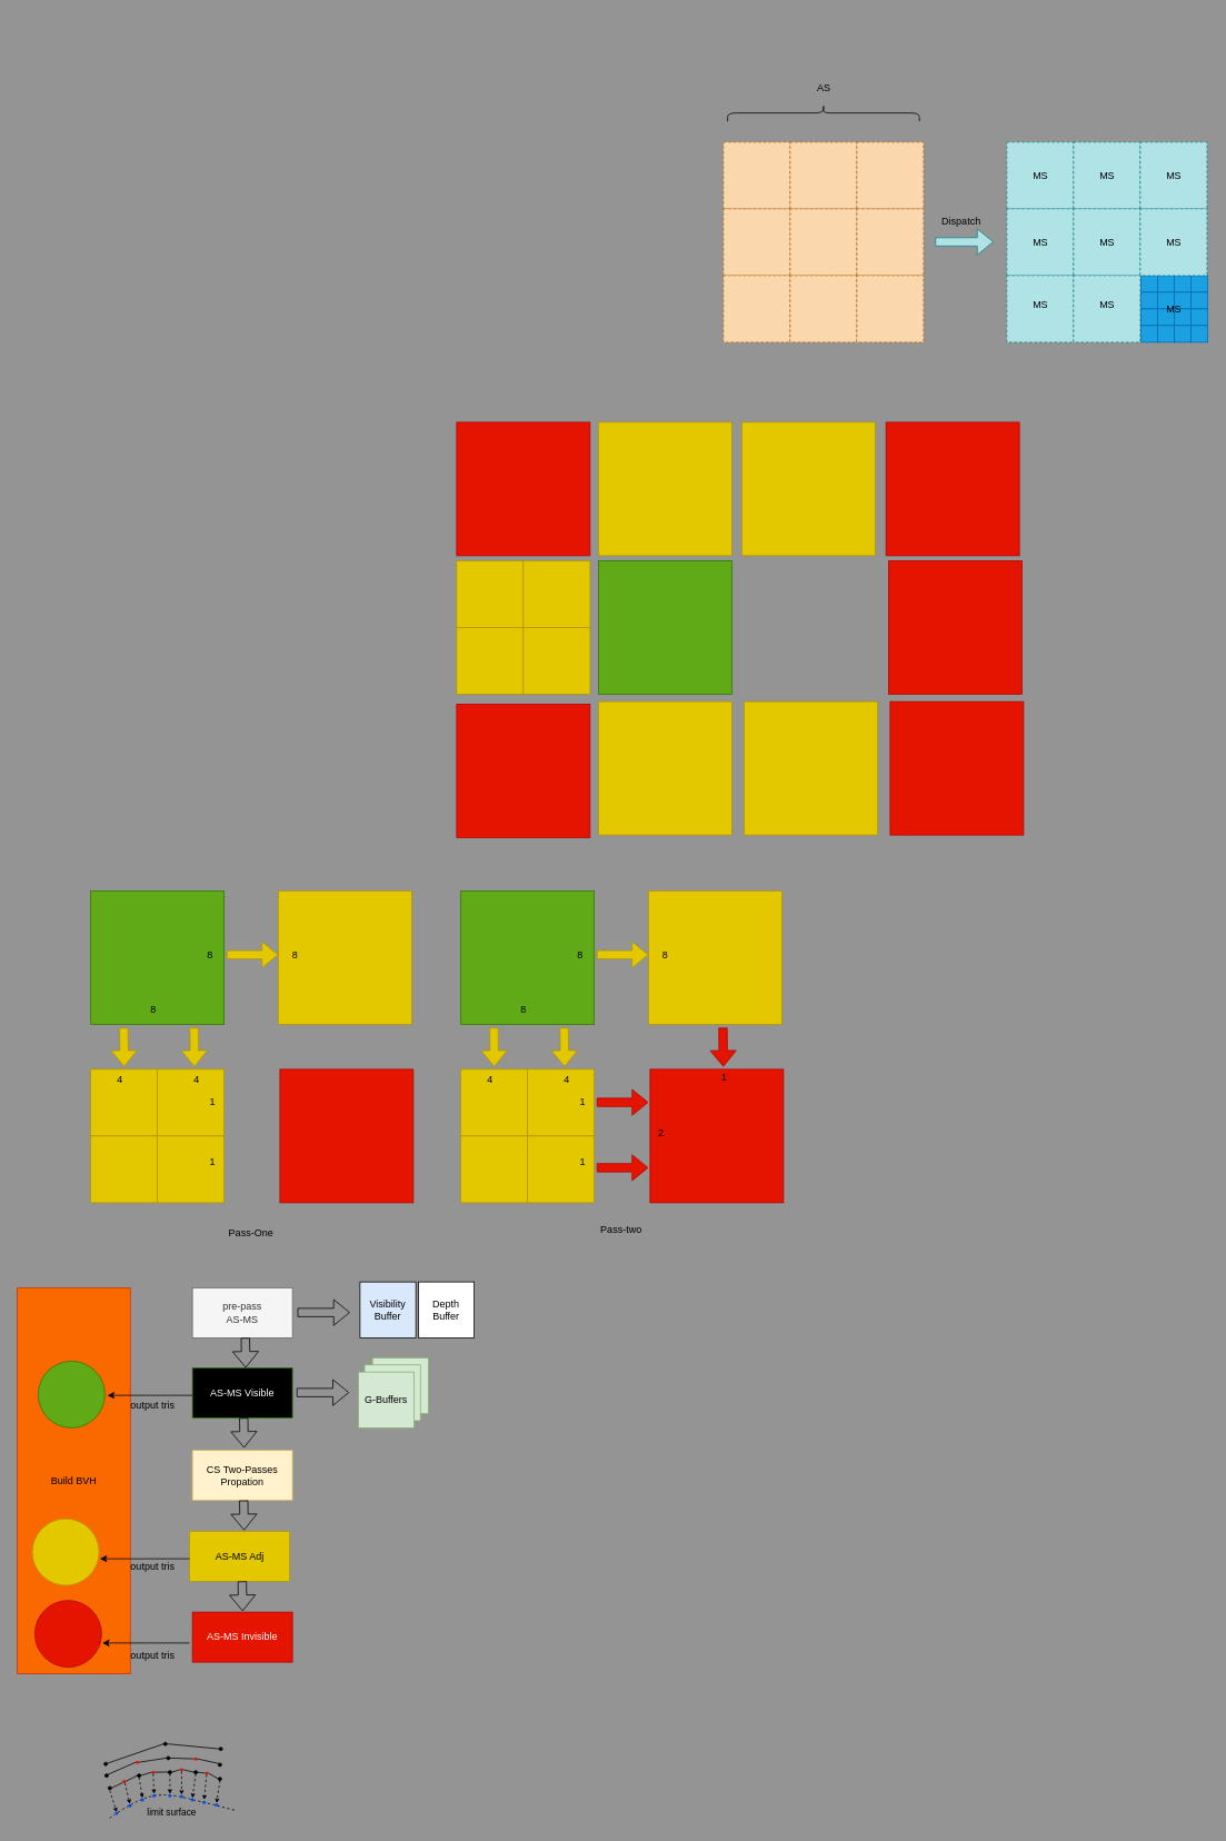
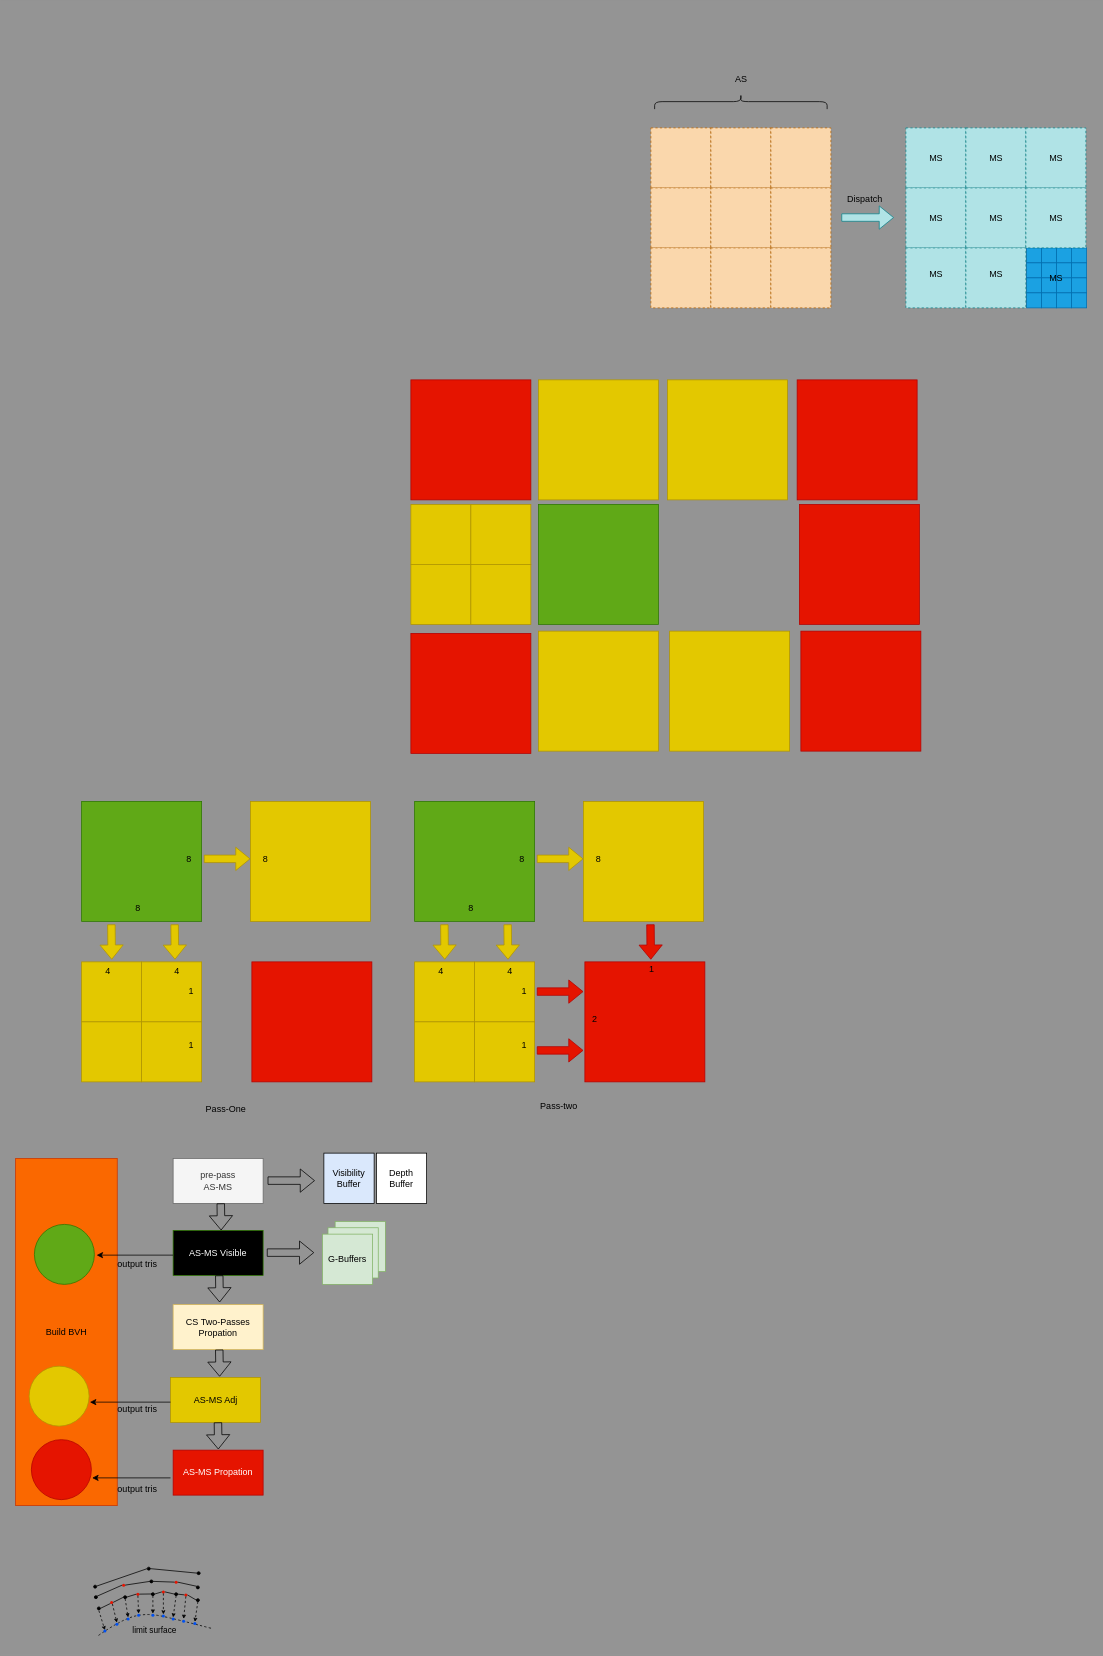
- <mxCell id="106" value="AS-MS Invisible" style="rounded=0;whiteSpace=wrap;html=1;fillColor=#e51400;fontColor=#ffffff;strokeColor=#B20000;" parent="1" vertex="1"><mxGeometry x="230" y="1933" width="120" height="60" as="geometry" /></mxCell>
+ <mxCell id="106" value="AS-MS Propation" style="rounded=0;whiteSpace=wrap;html=1;fillColor=#e51400;fontColor=#ffffff;strokeColor=#B20000;" parent="1" vertex="1"><mxGeometry x="230" y="1933" width="120" height="60" as="geometry" /></mxCell>
